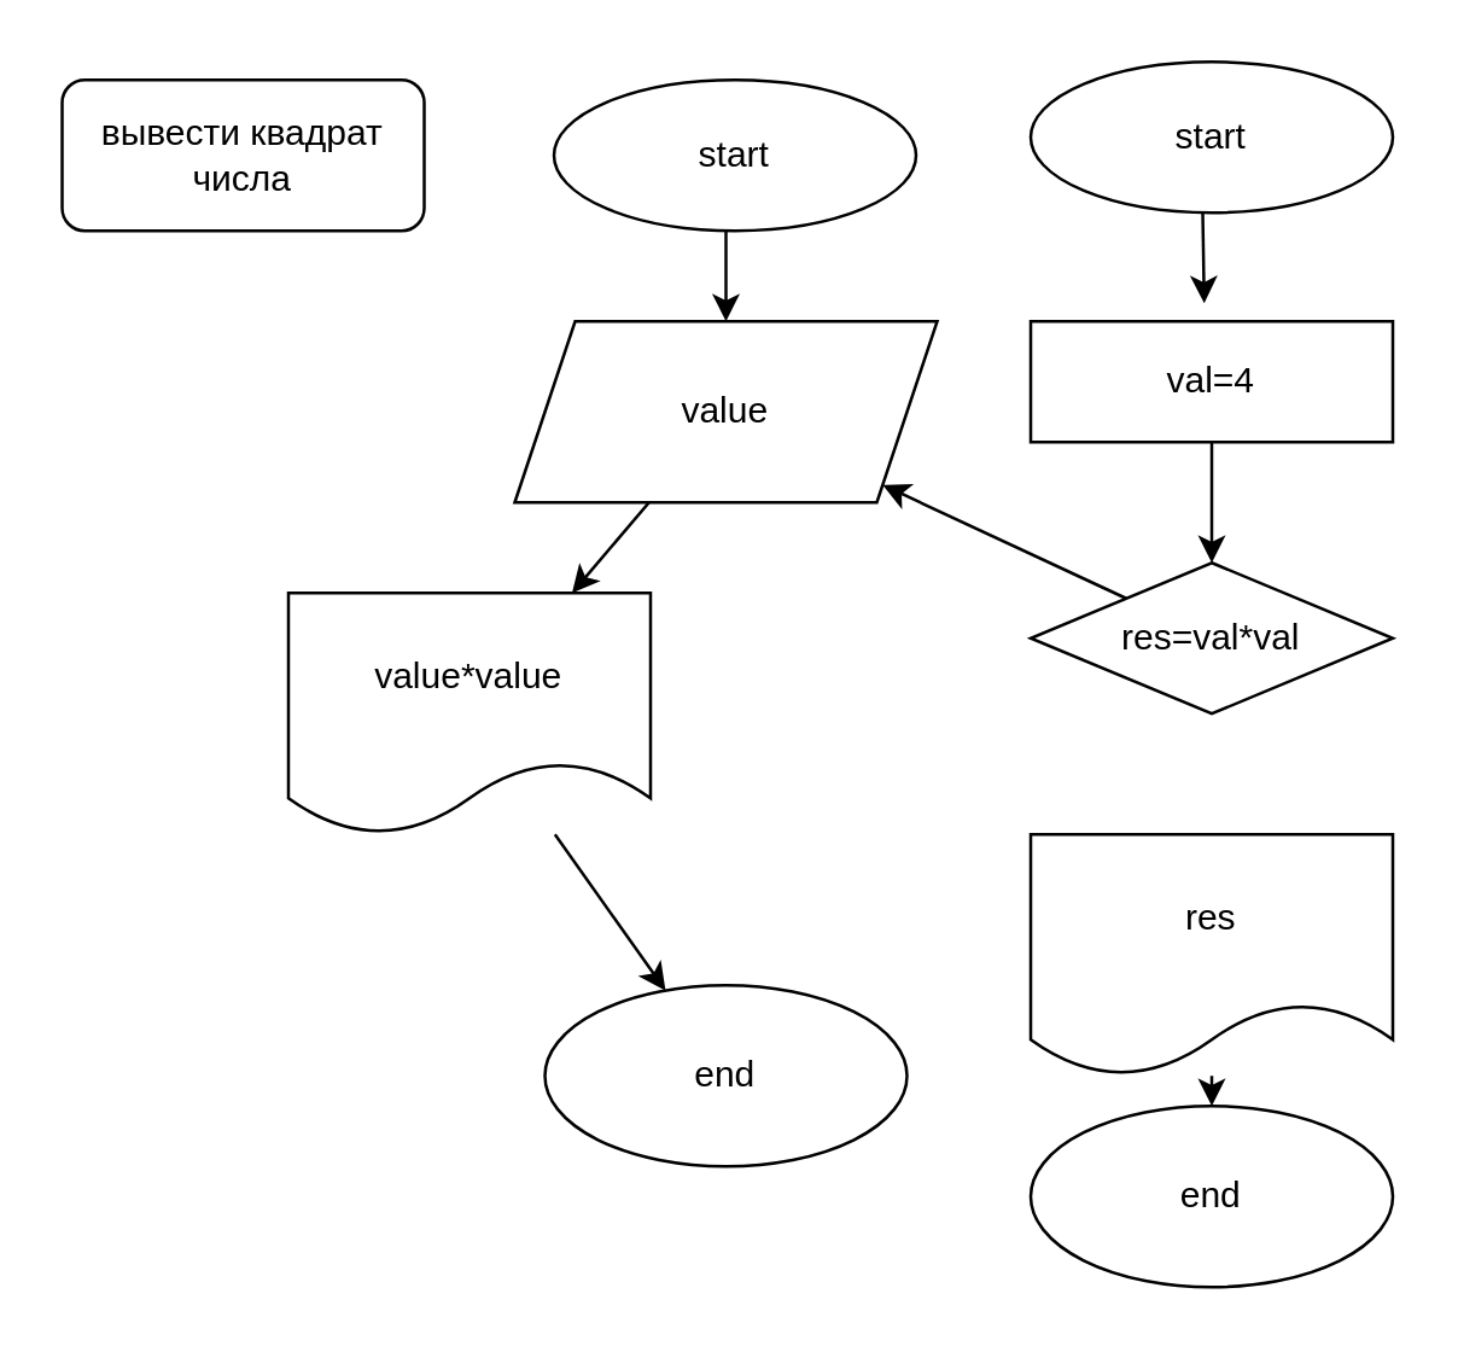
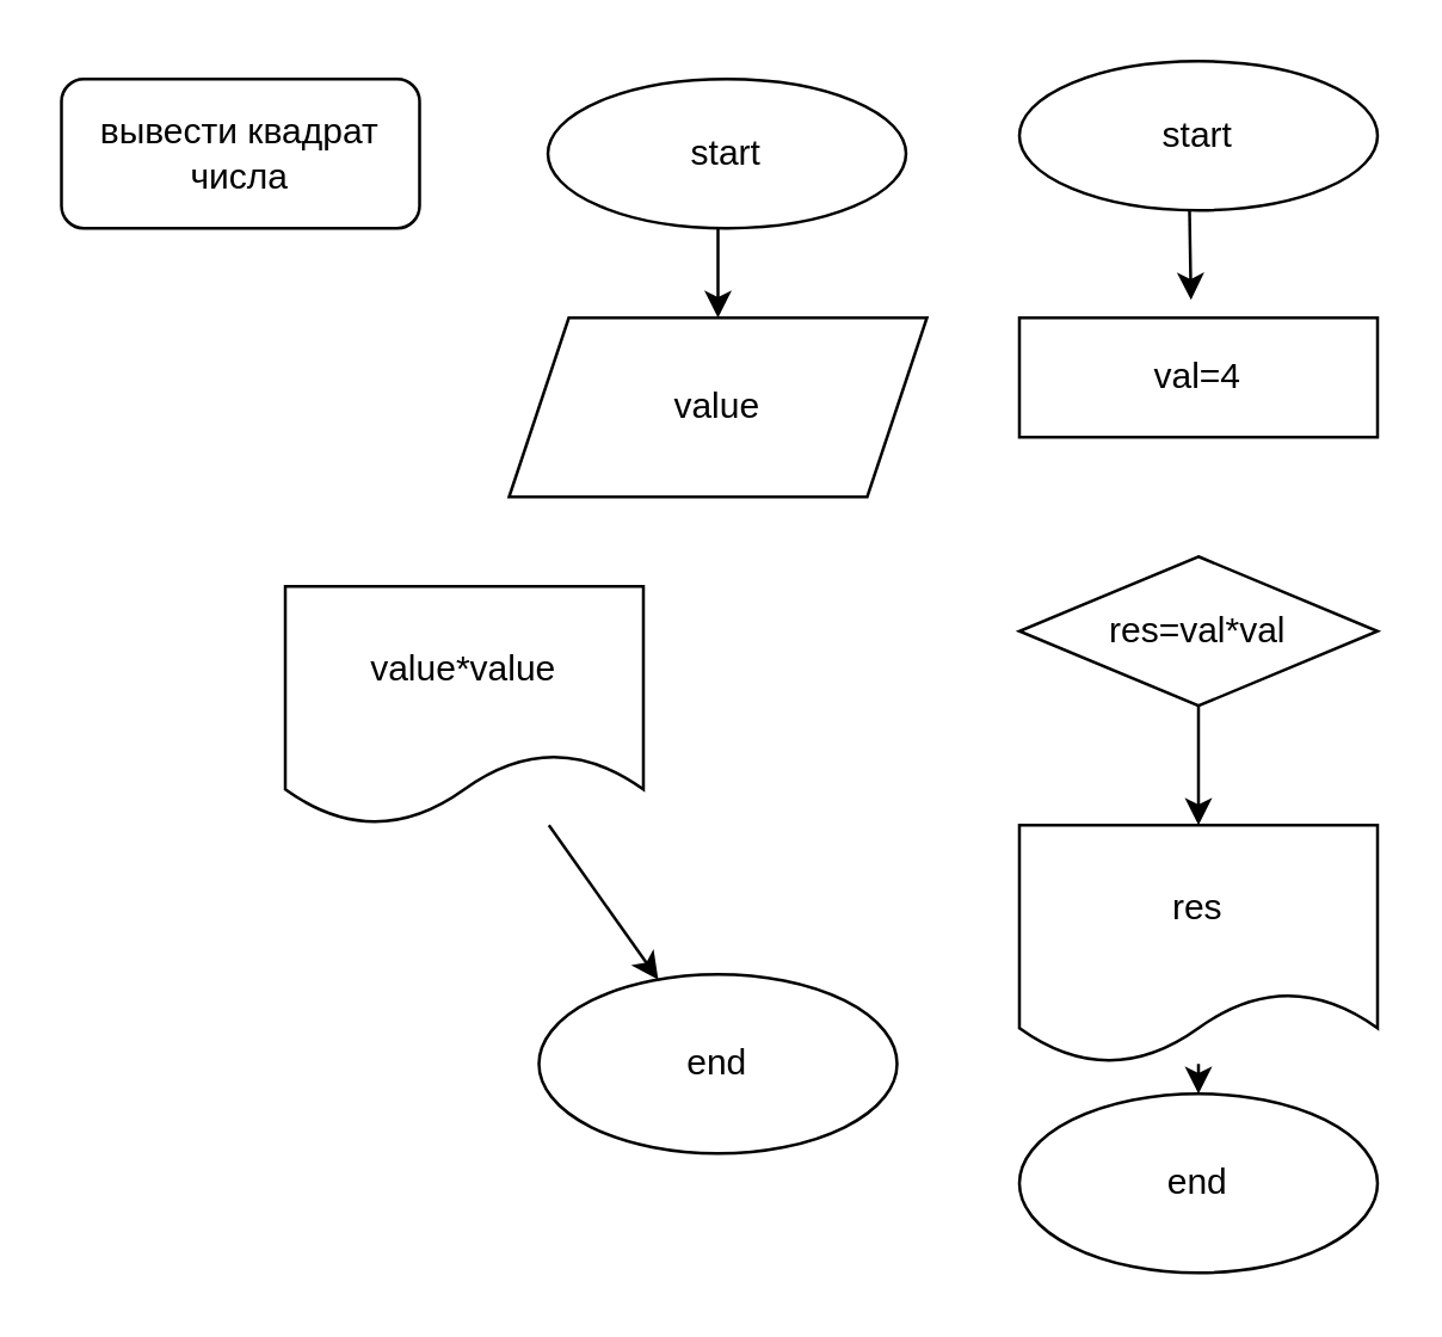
- <mxCell id="12" value="" style="edgeStyle=none;html=1;" edge="1" parent="1" source="13" target="15"><mxGeometry relative="1" as="geometry" /></mxCell>
- <mxCell id="5" value="" style="edgeStyle=none;html=1;" edge="1" parent="1" source="6" target="8"><mxGeometry relative="1" as="geometry" /></mxCell>
- <mxCell id="14" value="" style="edgeStyle=none;html=1;" edge="1" parent="1" source="15" target="6"><mxGeometry relative="1" as="geometry" /></mxCell>
+ <mxCell id="14" value="" style="edgeStyle=none;html=1;" edge="1" parent="1" source="15" target="17"><mxGeometry relative="1" as="geometry" /></mxCell>
